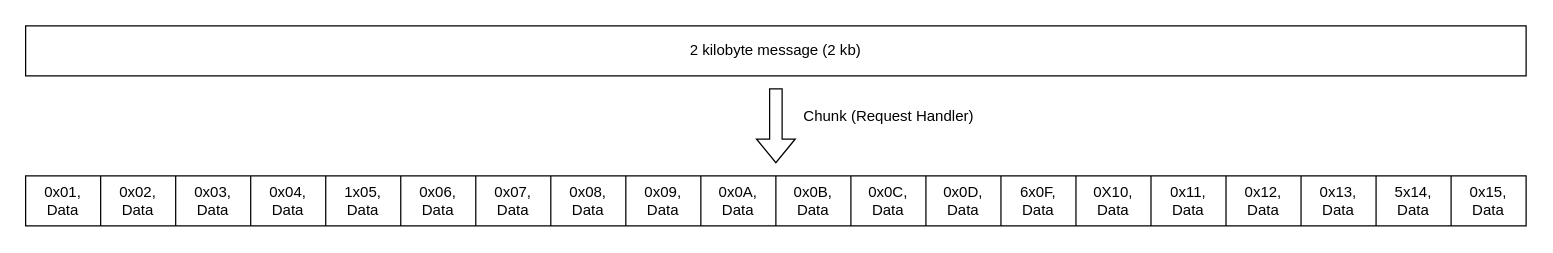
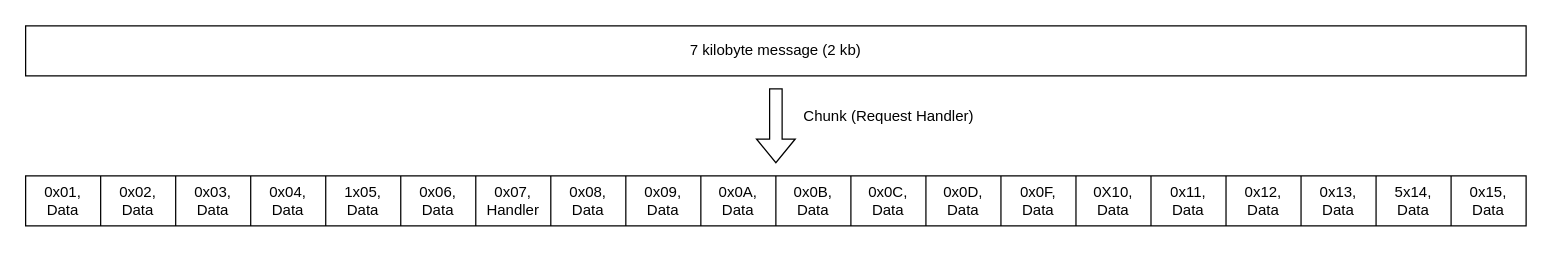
- <mxCell id="26" value="2 kilobyte message (2 kb)" style="shape=partialRectangle;html=1;whiteSpace=wrap;connectable=0;strokeColor=inherit;overflow=hidden;fillColor=none;top=0;left=0;bottom=0;right=0;pointerEvents=1;" vertex="1" parent="25"><mxGeometry width="1200" height="40" as="geometry"><mxRectangle width="1200" height="40" as="alternateBounds" /></mxGeometry></mxCell>
+ <mxCell id="26" value="7 kilobyte message (2 kb)" style="shape=partialRectangle;html=1;whiteSpace=wrap;connectable=0;strokeColor=inherit;overflow=hidden;fillColor=none;top=0;left=0;bottom=0;right=0;pointerEvents=1;" vertex="1" parent="25"><mxGeometry width="1200" height="40" as="geometry"><mxRectangle width="1200" height="40" as="alternateBounds" /></mxGeometry></mxCell>
- <mxCell id="10" value="0x07, Data" style="shape=partialRectangle;html=1;whiteSpace=wrap;connectable=0;strokeColor=inherit;overflow=hidden;fillColor=none;top=0;left=0;bottom=0;right=0;pointerEvents=1;" vertex="1" parent="3"><mxGeometry x="360" width="60" height="40" as="geometry"><mxRectangle width="60" height="40" as="alternateBounds" /></mxGeometry></mxCell>
+ <mxCell id="10" value="0x07, Handler" style="shape=partialRectangle;html=1;whiteSpace=wrap;connectable=0;strokeColor=inherit;overflow=hidden;fillColor=none;top=0;left=0;bottom=0;right=0;pointerEvents=1;" vertex="1" parent="3"><mxGeometry x="360" width="60" height="40" as="geometry"><mxRectangle width="60" height="40" as="alternateBounds" /></mxGeometry></mxCell>
- <mxCell id="17" value="6x0F,&lt;br&gt;Data" style="shape=partialRectangle;html=1;whiteSpace=wrap;connectable=0;strokeColor=inherit;overflow=hidden;fillColor=none;top=0;left=0;bottom=0;right=0;pointerEvents=1;" vertex="1" parent="3"><mxGeometry x="780" width="60" height="40" as="geometry"><mxRectangle width="60" height="40" as="alternateBounds" /></mxGeometry></mxCell>
+ <mxCell id="17" value="0x0F,&lt;br&gt;Data" style="shape=partialRectangle;html=1;whiteSpace=wrap;connectable=0;strokeColor=inherit;overflow=hidden;fillColor=none;top=0;left=0;bottom=0;right=0;pointerEvents=1;" vertex="1" parent="3"><mxGeometry x="780" width="60" height="40" as="geometry"><mxRectangle width="60" height="40" as="alternateBounds" /></mxGeometry></mxCell>
